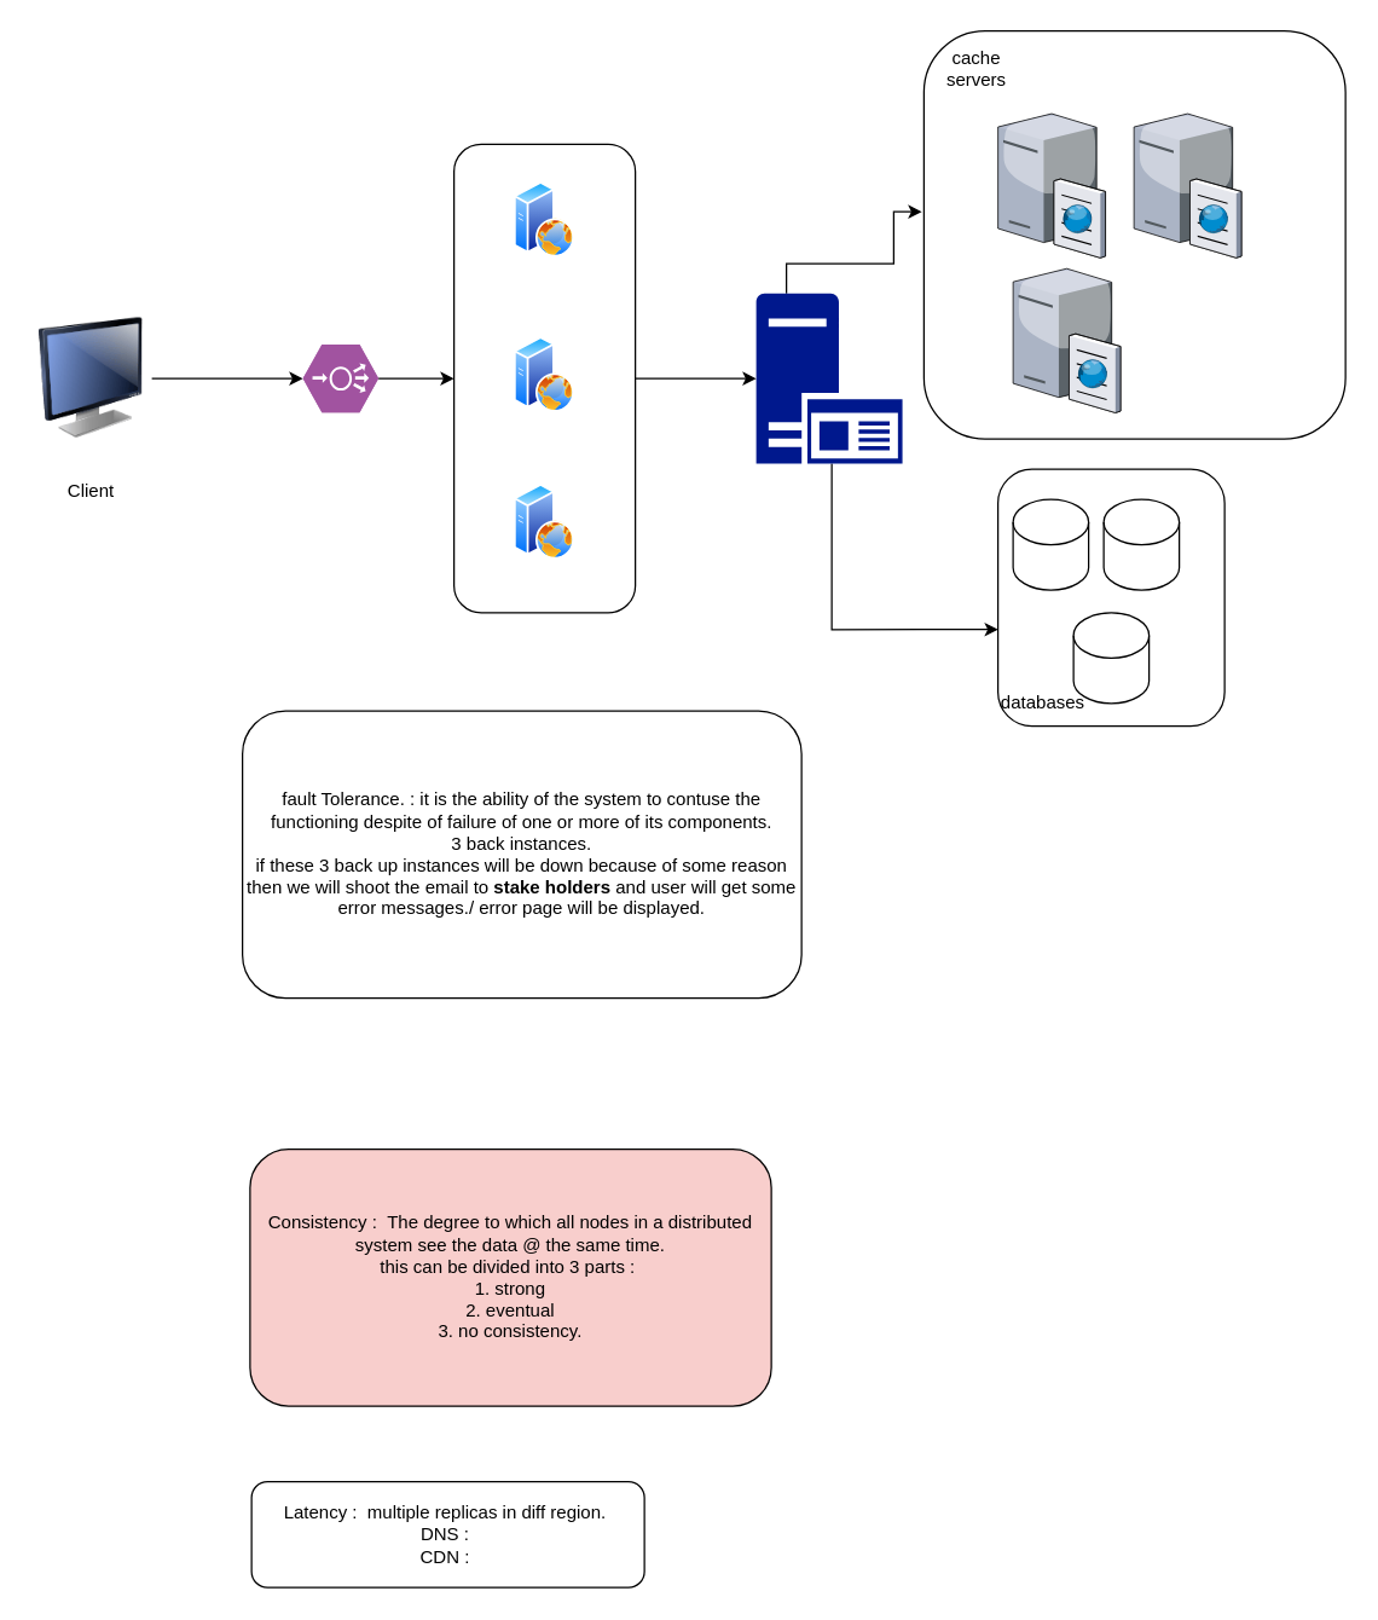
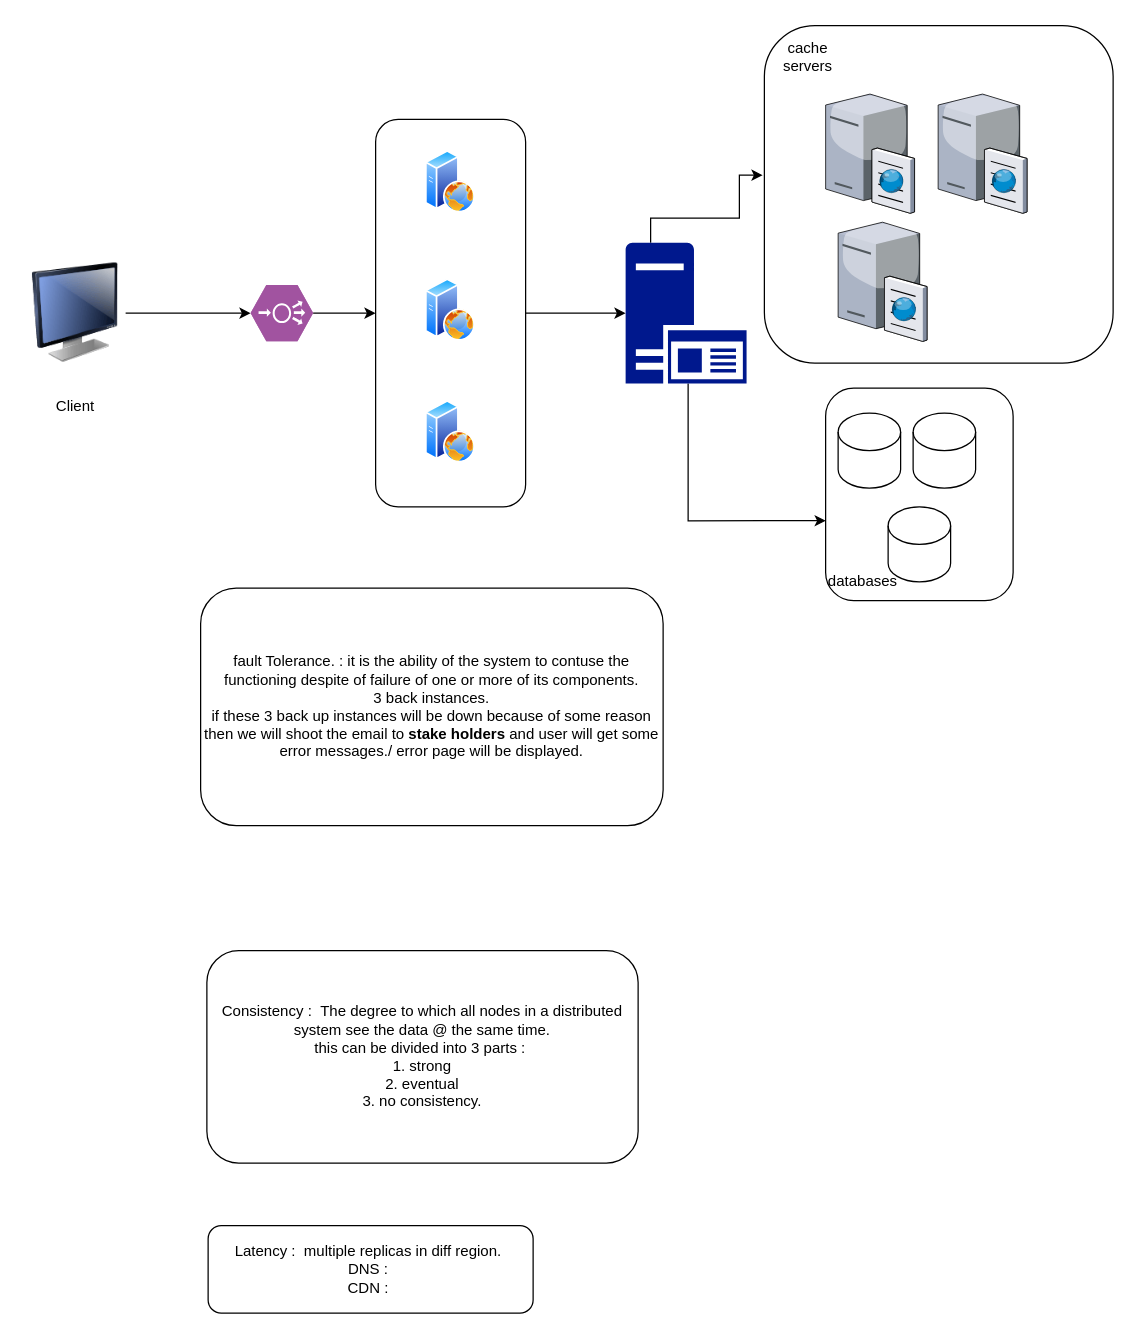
- <mxCell id="26" value="Consistency : &amp;nbsp;The degree to which all nodes in a distributed system see the data @ the same time.&lt;br&gt;this can be divided into 3 parts :&amp;nbsp;&lt;br&gt;1. strong&lt;br&gt;2. eventual&lt;br&gt;3. no consistency." style="rounded=1;whiteSpace=wrap;html=1;fillColor=#f8cecc;" vertex="1" parent="1"><mxGeometry x="165" y="760" width="345" height="170" as="geometry" /></mxCell>
+ <mxCell id="26" value="Consistency : &amp;nbsp;The degree to which all nodes in a distributed system see the data @ the same time.&lt;br&gt;this can be divided into 3 parts :&amp;nbsp;&lt;br&gt;1. strong&lt;br&gt;2. eventual&lt;br&gt;3. no consistency." style="rounded=1;whiteSpace=wrap;html=1;" vertex="1" parent="1"><mxGeometry x="165" y="760" width="345" height="170" as="geometry" /></mxCell>
